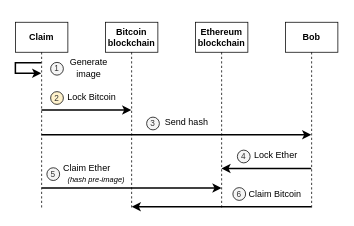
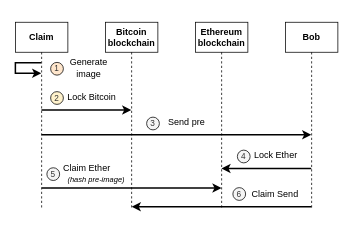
- <mxCell id="24" value="1" style="ellipse;whiteSpace=wrap;html=1;aspect=fixed;strokeWidth=1;fillColor=#f5f5f5;strokeColor=#000000;fontColor=#333333;fontSize=11;" vertex="1" parent="1"><mxGeometry x="67" y="82.5" width="17" height="17" as="geometry" /></mxCell>
+ <mxCell id="24" value="1" style="ellipse;whiteSpace=wrap;html=1;aspect=fixed;strokeWidth=1;fillColor=#ffe6cc;strokeColor=#000000;fontColor=#333333;fontSize=11;" vertex="1" parent="1"><mxGeometry x="67" y="82.5" width="17" height="17" as="geometry" /></mxCell>
- <mxCell id="9" value="Send hash" style="text;html=1;strokeColor=none;fillColor=none;align=center;verticalAlign=middle;whiteSpace=wrap;rounded=0;" parent="1" vertex="1"><mxGeometry x="217" y="148" width="63" height="30" as="geometry" /></mxCell>
+ <mxCell id="9" value="Send pre" style="text;html=1;strokeColor=none;fillColor=none;align=center;verticalAlign=middle;whiteSpace=wrap;rounded=0;" parent="1" vertex="1"><mxGeometry x="217" y="148" width="63" height="30" as="geometry" /></mxCell>
- <mxCell id="15" value="&lt;span&gt;Claim&amp;nbsp;&lt;/span&gt;Bitcoin" style="text;html=1;strokeColor=none;fillColor=none;align=center;verticalAlign=middle;whiteSpace=wrap;rounded=0;fontStyle=0" parent="1" vertex="1"><mxGeometry x="327.5" y="243" width="76.5" height="30" as="geometry" /></mxCell>
+ <mxCell id="15" value="&lt;span&gt;Claim&amp;nbsp;&lt;/span&gt;Send" style="text;html=1;strokeColor=none;fillColor=none;align=center;verticalAlign=middle;whiteSpace=wrap;rounded=0;fontStyle=0" parent="1" vertex="1"><mxGeometry x="327.5" y="243" width="76.5" height="30" as="geometry" /></mxCell>
